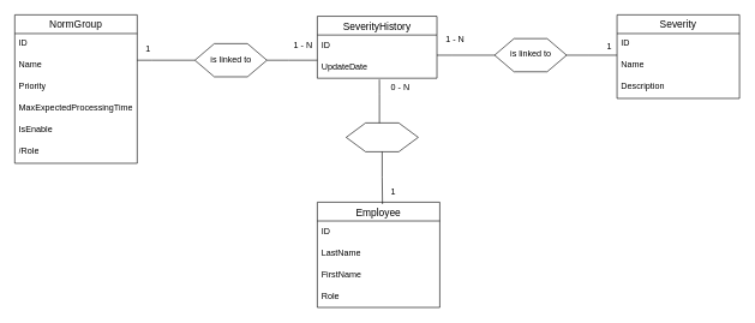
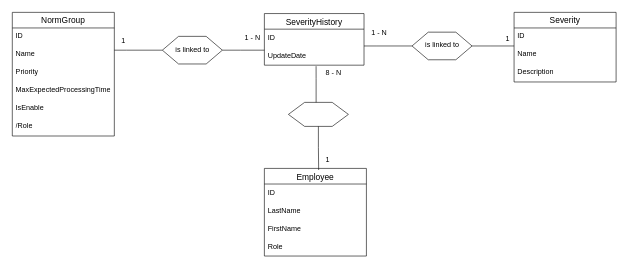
- <mxCell id="38" value="0 - N" style="text;html=1;align=center;verticalAlign=middle;resizable=0;points=[];autosize=1;strokeColor=none;fillColor=none;" parent="1" vertex="1"><mxGeometry x="530" y="106" width="50" height="30" as="geometry" /></mxCell>
+ <mxCell id="38" value="8 - N" style="text;html=1;align=center;verticalAlign=middle;resizable=0;points=[];autosize=1;strokeColor=none;fillColor=none;" parent="1" vertex="1"><mxGeometry x="530" y="106" width="50" height="30" as="geometry" /></mxCell>
